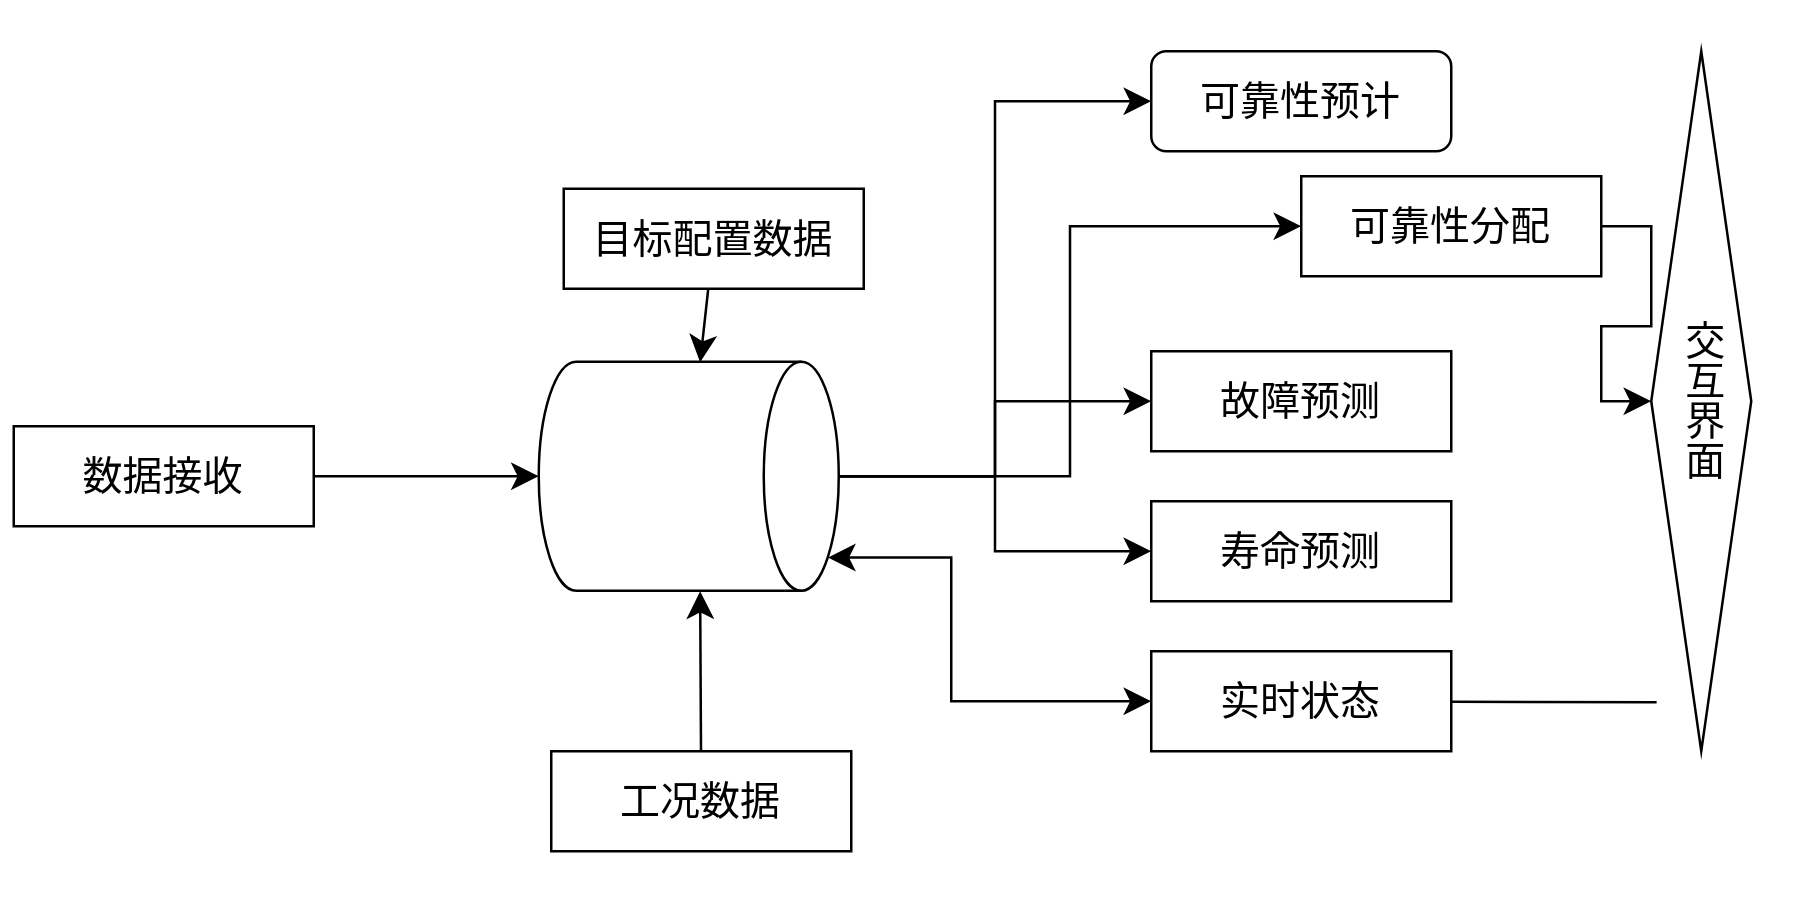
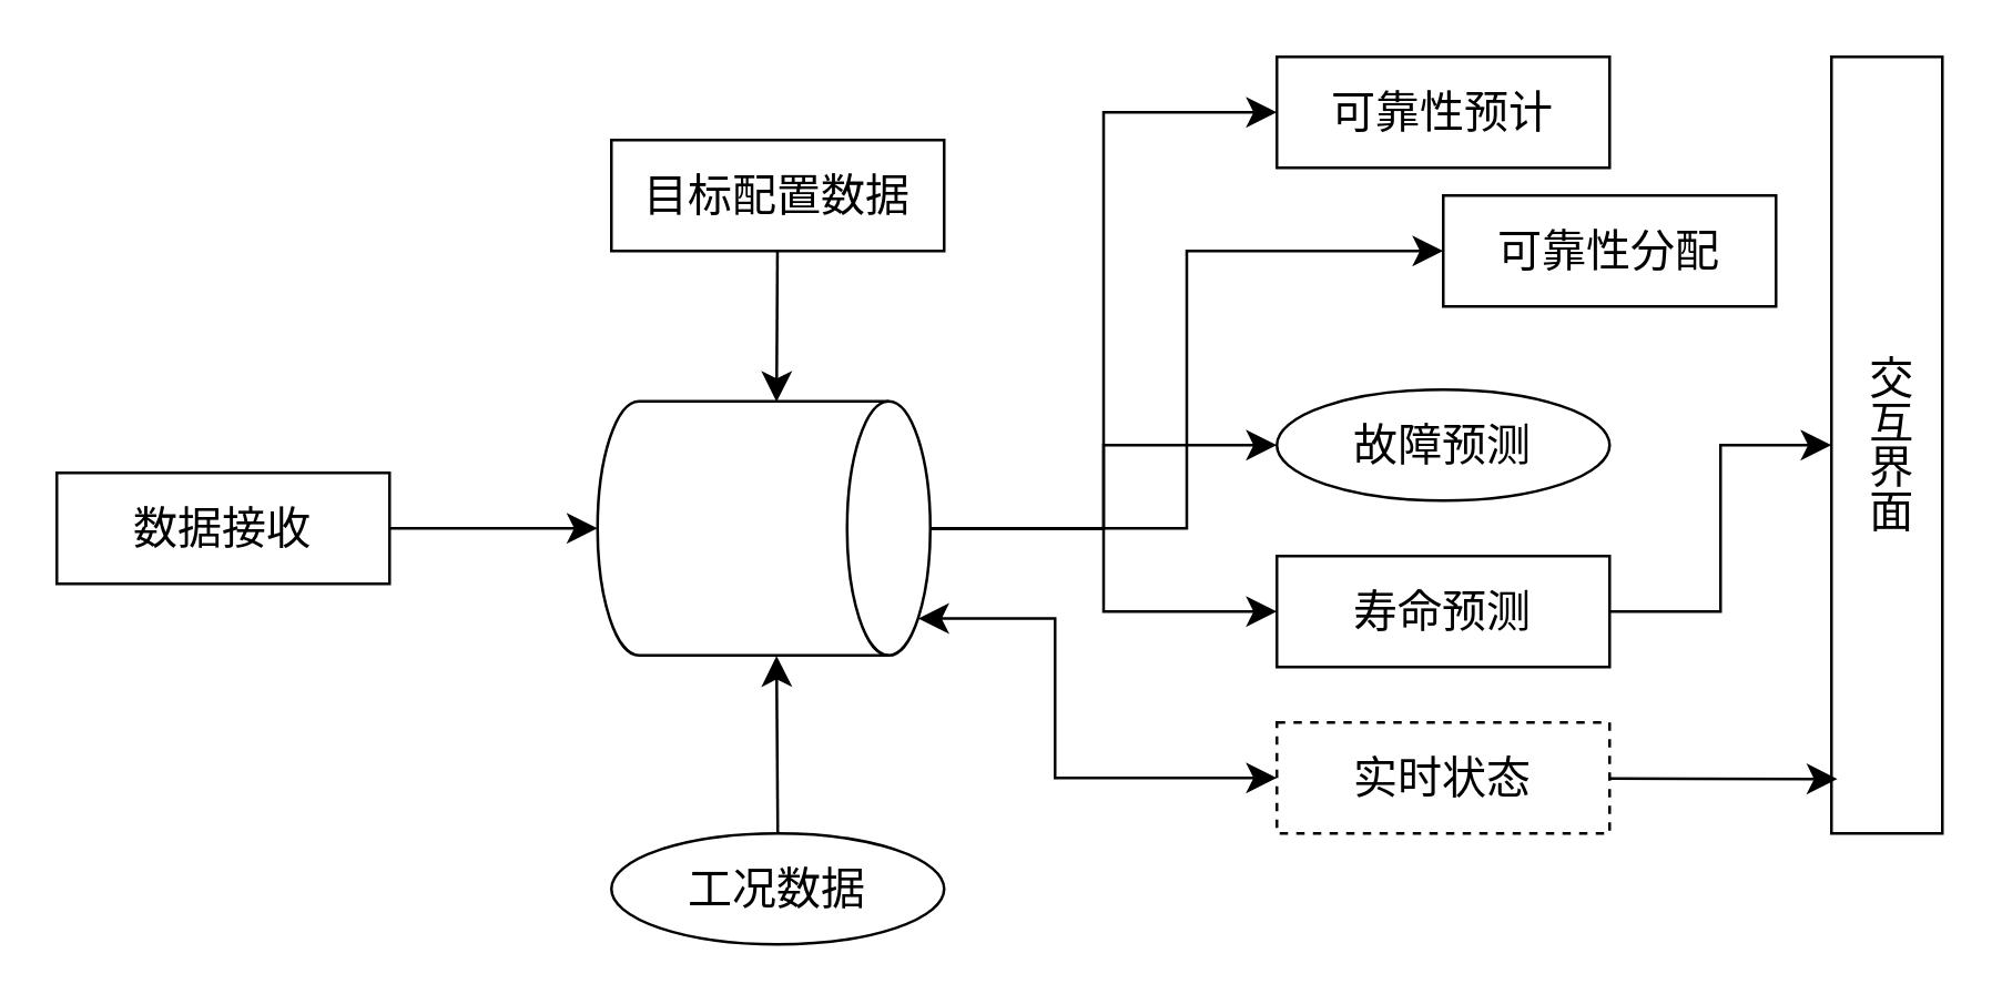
- <mxCell id="7" value="可靠性预计" style="whiteSpace=wrap;html=1;fontSize=16;rounded=1;" vertex="1" parent="1"><mxGeometry x="460" y="20" width="120" height="40" as="geometry" /></mxCell>
+ <mxCell id="7" value="可靠性预计" style="rounded=0;whiteSpace=wrap;html=1;fontSize=16;" vertex="1" parent="1"><mxGeometry x="460" y="20" width="120" height="40" as="geometry" /></mxCell>
- <mxCell id="3" value="目标配置数据" style="rounded=0;whiteSpace=wrap;html=1;fontSize=16;" vertex="1" parent="1"><mxGeometry x="225" y="75" width="120" height="40" as="geometry" /></mxCell>
+ <mxCell id="3" value="目标配置数据" style="rounded=0;whiteSpace=wrap;html=1;fontSize=16;" vertex="1" parent="1"><mxGeometry x="220" y="50" width="120" height="40" as="geometry" /></mxCell>
- <mxCell id="8" style="edgeStyle=orthogonalEdgeStyle;rounded=0;orthogonalLoop=1;jettySize=auto;html=1;entryX=0;entryY=0.5;entryDx=0;entryDy=0;fontSize=16;startSize=8;endSize=8;" edge="1" parent="1" source="9" target="14"><mxGeometry relative="1" as="geometry" /></mxCell>
- <mxCell id="10" value="故障预测" style="rounded=0;whiteSpace=wrap;html=1;fontSize=16;" vertex="1" parent="1"><mxGeometry x="460" y="140" width="120" height="40" as="geometry" /></mxCell>
+ <mxCell id="10" value="故障预测" style="ellipse;whiteSpace=wrap;html=1;fontSize=16;" vertex="1" parent="1"><mxGeometry x="460" y="140" width="120" height="40" as="geometry" /></mxCell>
- <mxCell id="14" value="交互界面" style="rhombus;whiteSpace=wrap;html=1;textDirection=vertical-lr;fontSize=16;" vertex="1" parent="1"><mxGeometry x="660" y="20" width="40" height="280" as="geometry" /></mxCell>
+ <mxCell id="14" value="交互界面" style="rounded=0;whiteSpace=wrap;html=1;textDirection=vertical-lr;fontSize=16;" vertex="1" parent="1"><mxGeometry x="660" y="20" width="40" height="280" as="geometry" /></mxCell>
- <mxCell id="2" value="数据接收" style="rounded=0;whiteSpace=wrap;html=1;fontSize=16;" vertex="1" parent="1"><mxGeometry x="5" y="170" width="120" height="40" as="geometry" /></mxCell>
+ <mxCell id="2" value="数据接收" style="rounded=0;whiteSpace=wrap;html=1;fontSize=16;" vertex="1" parent="1"><mxGeometry x="20" y="170" width="120" height="40" as="geometry" /></mxCell>
+ <mxCell id="11" style="edgeStyle=orthogonalEdgeStyle;rounded=0;orthogonalLoop=1;jettySize=auto;html=1;entryX=0;entryY=0.5;entryDx=0;entryDy=0;fontSize=16;startSize=8;endSize=8;" edge="1" parent="1" source="12" target="14"><mxGeometry relative="1" as="geometry" /></mxCell>
- <mxCell id="13" value="实时状态" style="rounded=0;whiteSpace=wrap;html=1;fontSize=16;" vertex="1" parent="1"><mxGeometry x="460" y="260" width="120" height="40" as="geometry" /></mxCell>
+ <mxCell id="13" value="实时状态" style="rounded=0;whiteSpace=wrap;html=1;fontSize=16;dashed=1;" vertex="1" parent="1"><mxGeometry x="460" y="260" width="120" height="40" as="geometry" /></mxCell>
- <mxCell id="23" style="edgeStyle=none;curved=1;rounded=0;orthogonalLoop=1;jettySize=auto;html=1;entryX=0.054;entryY=0.93;entryDx=0;entryDy=0;entryPerimeter=0;fontSize=16;startSize=8;endSize=8;endArrow=none;" edge="1" parent="1" source="13" target="14"><mxGeometry relative="1" as="geometry" /></mxCell>
+ <mxCell id="23" style="edgeStyle=none;curved=1;rounded=0;orthogonalLoop=1;jettySize=auto;html=1;entryX=0.054;entryY=0.93;entryDx=0;entryDy=0;entryPerimeter=0;fontSize=16;startSize=8;endSize=8;" edge="1" parent="1" source="13" target="14"><mxGeometry relative="1" as="geometry" /></mxCell>
- <mxCell id="4" value="工况数据" style="rounded=0;whiteSpace=wrap;html=1;fontSize=16;" vertex="1" parent="1"><mxGeometry x="220" y="300" width="120" height="40" as="geometry" /></mxCell>
+ <mxCell id="4" value="工况数据" style="ellipse;whiteSpace=wrap;html=1;fontSize=16;" vertex="1" parent="1"><mxGeometry x="220" y="300" width="120" height="40" as="geometry" /></mxCell>
